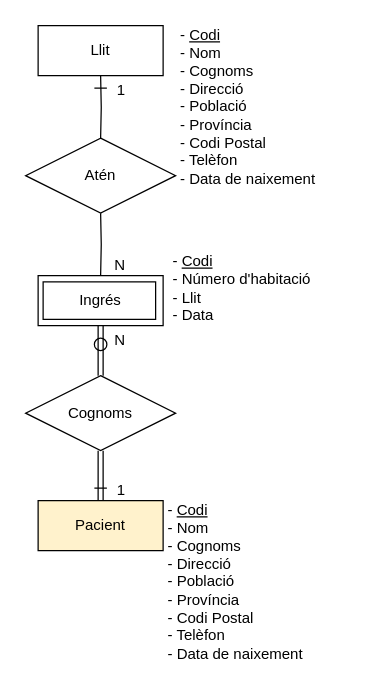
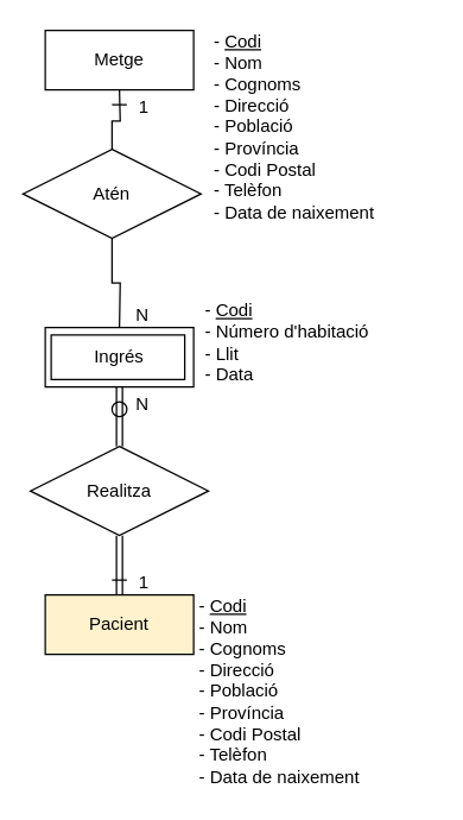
- <mxCell id="2" value="Llit" style="whiteSpace=wrap;html=1;align=center;" parent="1" vertex="1"><mxGeometry x="30" y="20" width="100" height="40" as="geometry" /></mxCell>
+ <mxCell id="2" value="Metge" style="whiteSpace=wrap;html=1;align=center;" parent="1" vertex="1"><mxGeometry x="30" y="20" width="100" height="40" as="geometry" /></mxCell>
- <mxCell id="7" value="Atén" style="shape=rhombus;perimeter=rhombusPerimeter;whiteSpace=wrap;html=1;align=center;" parent="1" vertex="1"><mxGeometry x="20" y="110" width="120" height="60" as="geometry" /></mxCell>
+ <mxCell id="7" value="Atén" style="shape=rhombus;perimeter=rhombusPerimeter;whiteSpace=wrap;html=1;align=center;" parent="1" vertex="1"><mxGeometry x="15" y="100" width="120" height="60" as="geometry" /></mxCell>
- <mxCell id="13" value="Cognoms" style="shape=rhombus;perimeter=rhombusPerimeter;whiteSpace=wrap;html=1;align=center;" parent="1" vertex="1"><mxGeometry x="20" y="300" width="120" height="60" as="geometry" /></mxCell>
+ <mxCell id="13" value="Realitza" style="shape=rhombus;perimeter=rhombusPerimeter;whiteSpace=wrap;html=1;align=center;" parent="1" vertex="1"><mxGeometry x="20" y="300" width="120" height="60" as="geometry" /></mxCell>
